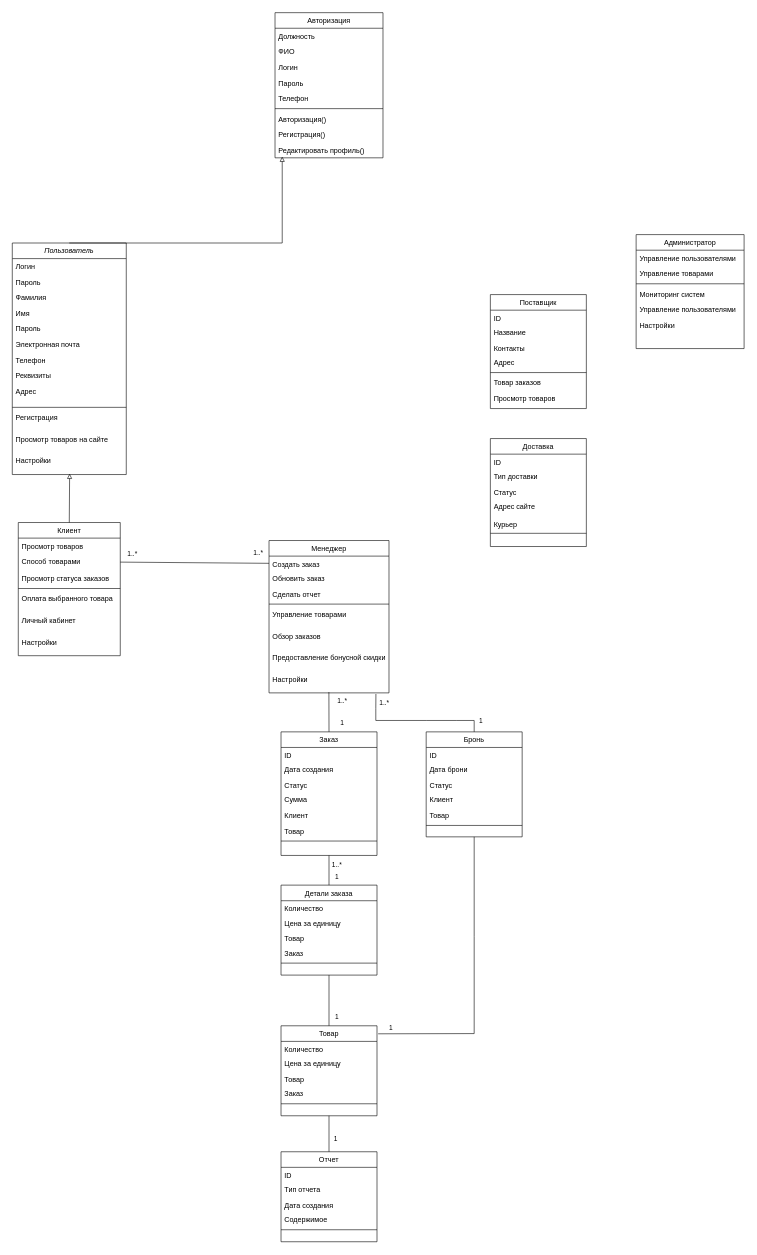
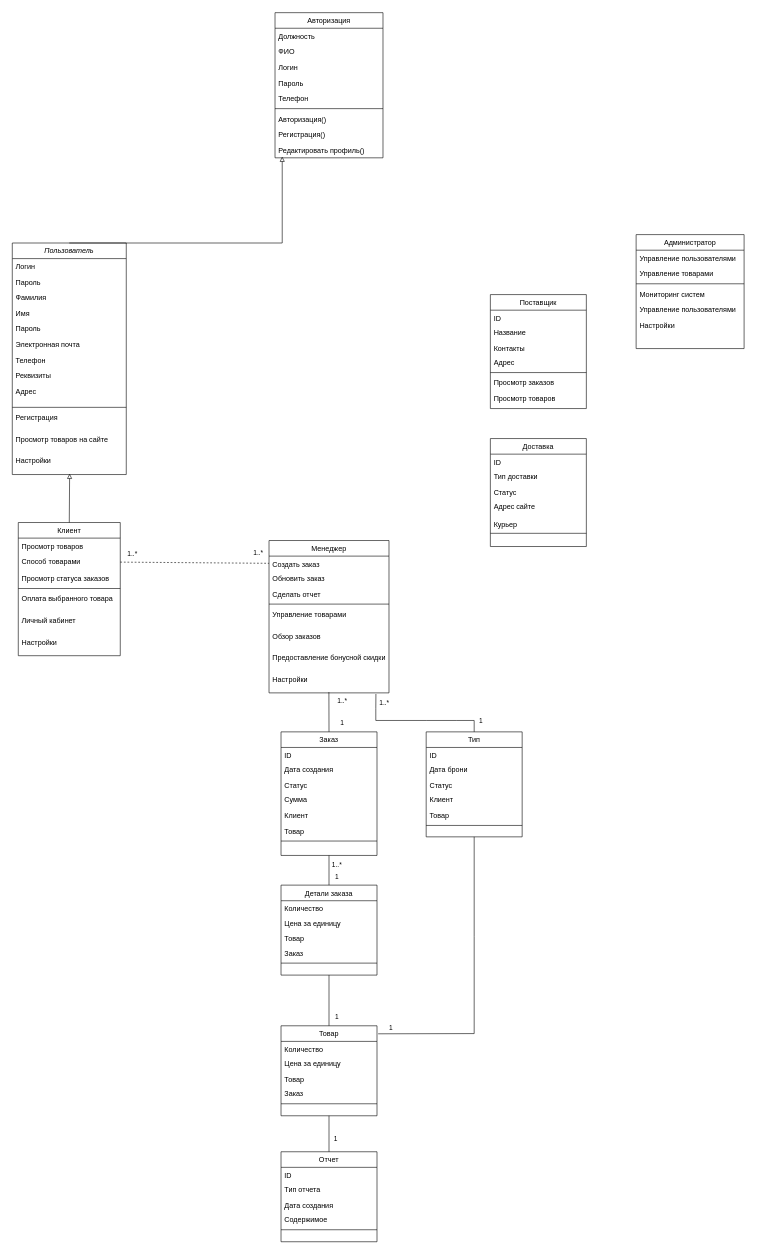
- <mxCell id="79" value="Товар заказов" style="text;align=left;verticalAlign=top;spacingLeft=4;spacingRight=4;overflow=hidden;rotatable=0;points=[[0,0.5],[1,0.5]];portConstraint=eastwest;" parent="73" vertex="1"><mxGeometry y="134" width="160" height="26" as="geometry" /></mxCell>
+ <mxCell id="79" value="Просмотр заказов" style="text;align=left;verticalAlign=top;spacingLeft=4;spacingRight=4;overflow=hidden;rotatable=0;points=[[0,0.5],[1,0.5]];portConstraint=eastwest;" parent="73" vertex="1"><mxGeometry y="134" width="160" height="26" as="geometry" /></mxCell>
- <mxCell id="107" value="" style="endArrow=none;html=1;rounded=0;exitX=1;exitY=0.5;exitDx=0;exitDy=0;entryX=0;entryY=0.5;entryDx=0;entryDy=0;" edge="1" parent="1" source="18" target="25"><mxGeometry width="50" height="50" relative="1" as="geometry"><mxPoint x="280" y="930" as="sourcePoint" /><mxPoint x="360" y="890" as="targetPoint" /></mxGeometry></mxCell>
+ <mxCell id="107" value="" style="endArrow=none;html=1;rounded=0;exitX=1;exitY=0.5;exitDx=0;exitDy=0;entryX=0;entryY=0.5;entryDx=0;entryDy=0;dashed=1;" edge="1" parent="1" source="18" target="25"><mxGeometry width="50" height="50" relative="1" as="geometry"><mxPoint x="280" y="930" as="sourcePoint" /><mxPoint x="360" y="890" as="targetPoint" /></mxGeometry></mxCell>
- <mxCell id="54" value="Бронь" style="swimlane;fontStyle=0;align=center;verticalAlign=top;childLayout=stackLayout;horizontal=1;startSize=26;horizontalStack=0;resizeParent=1;resizeLast=0;collapsible=1;marginBottom=0;rounded=0;shadow=0;strokeWidth=1;" parent="1" vertex="1"><mxGeometry x="710" y="1219" width="160" height="175" as="geometry"><mxRectangle x="340" y="380" width="170" height="26" as="alternateBounds" /></mxGeometry></mxCell>
+ <mxCell id="54" value="Тип" style="swimlane;fontStyle=0;align=center;verticalAlign=top;childLayout=stackLayout;horizontal=1;startSize=26;horizontalStack=0;resizeParent=1;resizeLast=0;collapsible=1;marginBottom=0;rounded=0;shadow=0;strokeWidth=1;" parent="1" vertex="1"><mxGeometry x="710" y="1219" width="160" height="175" as="geometry"><mxRectangle x="340" y="380" width="170" height="26" as="alternateBounds" /></mxGeometry></mxCell>
